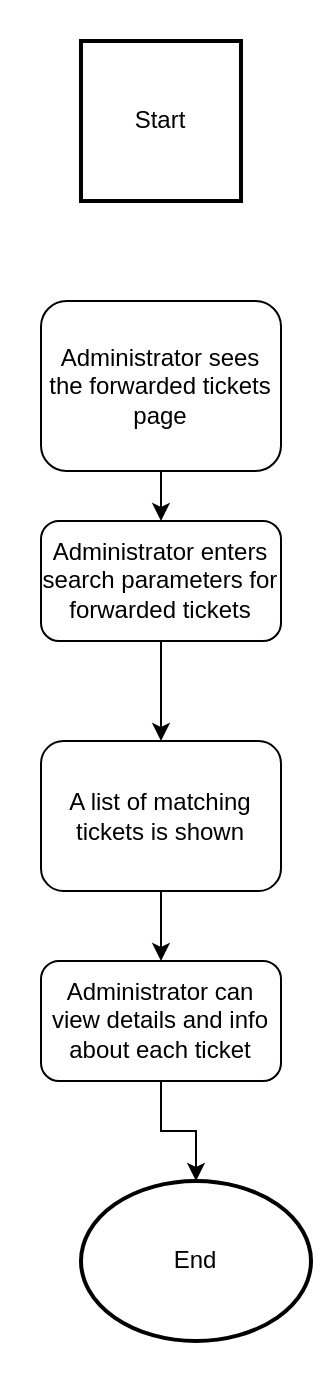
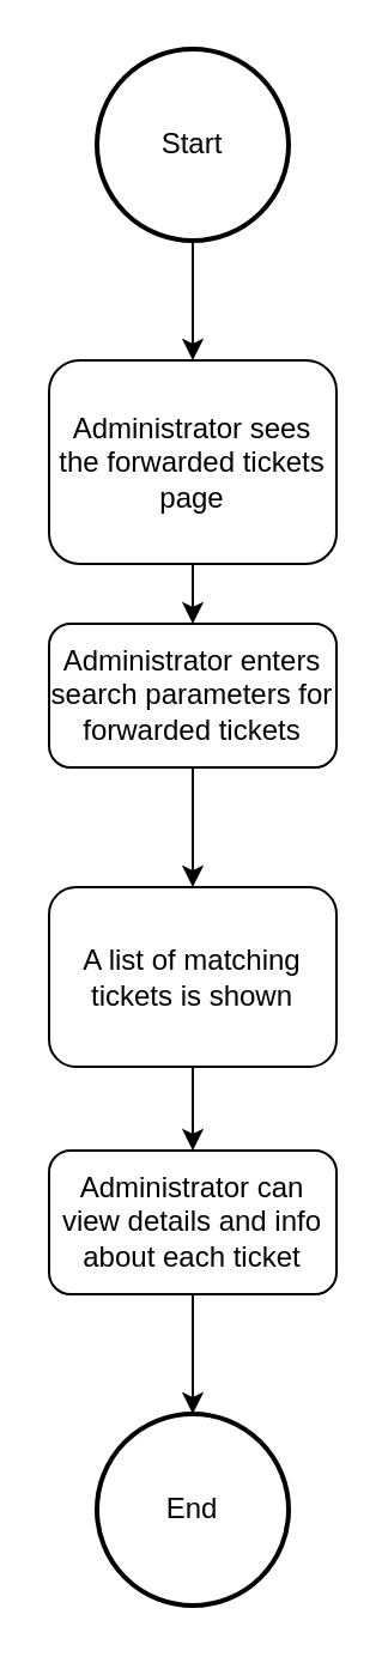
- <mxCell id="3" value="Start" style="whiteSpace=wrap;html=1;aspect=fixed;strokeWidth=2;rounded=0;" vertex="1" parent="1"><mxGeometry x="40" y="20" width="80" height="80" as="geometry" /></mxCell>
+ <mxCell id="3" value="Start" style="ellipse;whiteSpace=wrap;html=1;aspect=fixed;strokeWidth=2;" vertex="1" parent="1"><mxGeometry x="40" y="20" width="80" height="80" as="geometry" /></mxCell>
+ <mxCell id="2" style="edgeStyle=orthogonalEdgeStyle;rounded=0;orthogonalLoop=1;jettySize=auto;html=1;exitX=0.5;exitY=1;exitDx=0;exitDy=0;entryX=0.5;entryY=0;entryDx=0;entryDy=0;" edge="1" parent="1" source="3" target="6"><mxGeometry relative="1" as="geometry" /></mxCell>
- <mxCell id="4" value="End" style="ellipse;whiteSpace=wrap;html=1;aspect=fixed;strokeWidth=2;" vertex="1" parent="1"><mxGeometry x="40" y="590" width="115" height="80" as="geometry" /></mxCell>
+ <mxCell id="4" value="End" style="ellipse;whiteSpace=wrap;html=1;aspect=fixed;strokeWidth=2;" vertex="1" parent="1"><mxGeometry x="40" y="590" width="80" height="80" as="geometry" /></mxCell>
